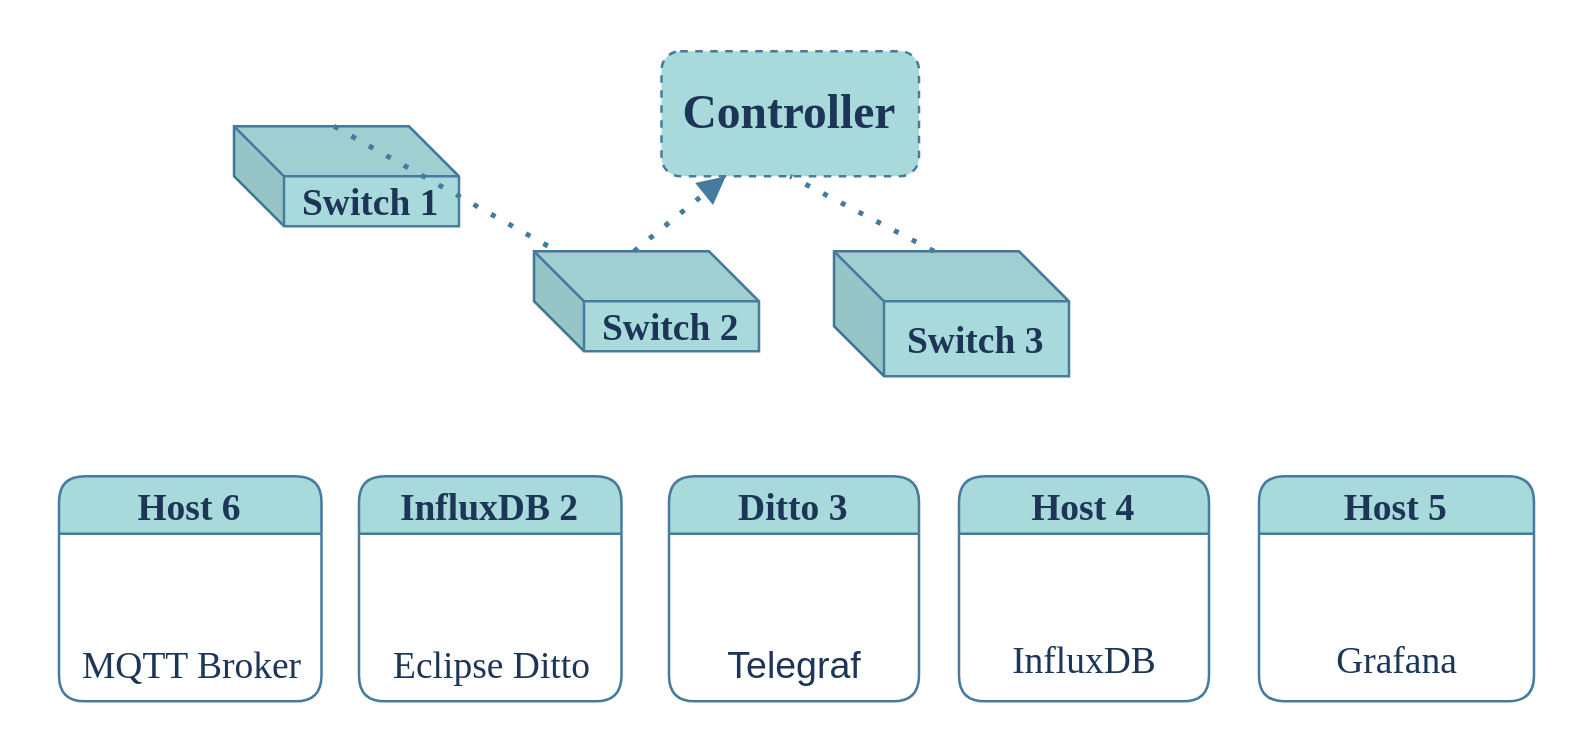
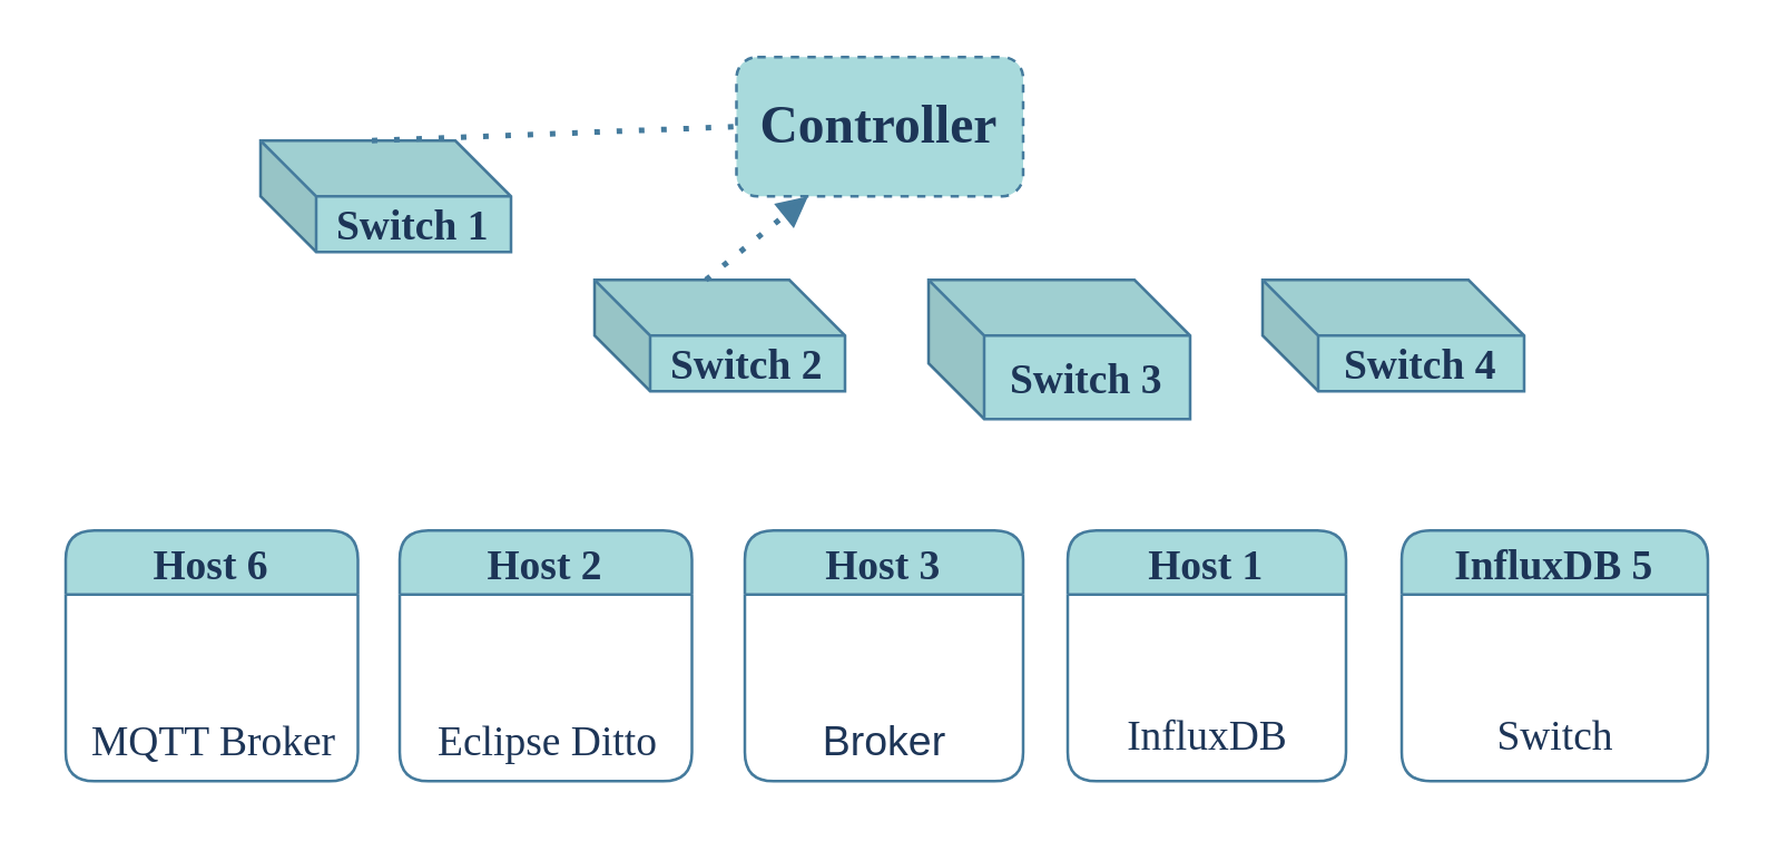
- <mxCell id="22" value="" style="endArrow=none;dashed=1;html=1;dashPattern=1 3;strokeWidth=2;rounded=1;exitX=0;exitY=0;exitDx=40;exitDy=0;exitPerimeter=0;labelBackgroundColor=none;strokeColor=#457B9D;fontColor=default;" parent="1" source="18" target="19" edge="1"><mxGeometry width="50" height="50" relative="1" as="geometry"><mxPoint x="173" y="60" as="sourcePoint" /><mxPoint x="323" y="-30" as="targetPoint" /></mxGeometry></mxCell>
+ <mxCell id="22" value="" style="endArrow=none;dashed=1;html=1;dashPattern=1 3;strokeWidth=2;rounded=1;entryX=0;entryY=0.5;entryDx=0;entryDy=0;exitX=0;exitY=0;exitDx=40;exitDy=0;exitPerimeter=0;labelBackgroundColor=none;strokeColor=#457B9D;fontColor=default;" parent="1" source="18" target="5" edge="1"><mxGeometry width="50" height="50" relative="1" as="geometry"><mxPoint x="173" y="60" as="sourcePoint" /><mxPoint x="323" y="-30" as="targetPoint" /></mxGeometry></mxCell>
- <mxCell id="24" value="" style="endArrow=none;dashed=1;html=1;dashPattern=1 3;strokeWidth=2;rounded=1;entryX=0.5;entryY=1;entryDx=0;entryDy=0;exitX=0;exitY=0;exitDx=40;exitDy=0;exitPerimeter=0;labelBackgroundColor=none;strokeColor=#457B9D;fontColor=default;" parent="1" source="20" target="5" edge="1"><mxGeometry width="50" height="50" relative="1" as="geometry"><mxPoint x="452" y="70" as="sourcePoint" /><mxPoint x="513" y="-30" as="targetPoint" /></mxGeometry></mxCell>
+ <mxCell id="21" value="&lt;font face=&quot;Times New Roman&quot; style=&quot;font-size: 15px;&quot;&gt;&lt;b&gt;Switch 4&lt;/b&gt;&lt;/font&gt;" style="shape=cube;whiteSpace=wrap;html=1;boundedLbl=1;backgroundOutline=1;darkOpacity=0.05;darkOpacity2=0.1;labelBackgroundColor=none;fillColor=#A8DADC;strokeColor=#457B9D;fontColor=#1D3557;rounded=1;" parent="1" vertex="1"><mxGeometry x="453" y="100" width="94" height="40" as="geometry" /></mxCell>
- <mxCell id="6" value="InfluxDB 2" style="swimlane;startSize=23;labelBackgroundColor=none;fillColor=#A8DADC;strokeColor=#457B9D;fontColor=#1D3557;fontSize=15;fontFamily=Times New Roman;rounded=1;" parent="1" vertex="1"><mxGeometry x="143" y="190" width="105" height="90" as="geometry" /></mxCell>
+ <mxCell id="6" value="Host 2" style="swimlane;startSize=23;labelBackgroundColor=none;fillColor=#A8DADC;strokeColor=#457B9D;fontColor=#1D3557;fontSize=15;fontFamily=Times New Roman;rounded=1;" parent="1" vertex="1"><mxGeometry x="143" y="190" width="105" height="90" as="geometry" /></mxCell>
- <mxCell id="9" value="Ditto 3" style="swimlane;startSize=23;labelBackgroundColor=none;fillColor=#A8DADC;strokeColor=#457B9D;fontColor=#1D3557;fontSize=15;fontFamily=Times New Roman;rounded=1;" parent="1" vertex="1"><mxGeometry x="267" y="190" width="100" height="90" as="geometry" /></mxCell>
+ <mxCell id="9" value="Host 3" style="swimlane;startSize=23;labelBackgroundColor=none;fillColor=#A8DADC;strokeColor=#457B9D;fontColor=#1D3557;fontSize=15;fontFamily=Times New Roman;rounded=1;" parent="1" vertex="1"><mxGeometry x="267" y="190" width="100" height="90" as="geometry" /></mxCell>
- <mxCell id="12" value="Host 4" style="swimlane;startSize=23;labelBackgroundColor=none;fillColor=#A8DADC;strokeColor=#457B9D;fontColor=#1D3557;fontSize=15;fontFamily=Times New Roman;rounded=1;" parent="1" vertex="1"><mxGeometry x="383" y="190" width="100" height="90" as="geometry" /></mxCell>
+ <mxCell id="12" value="Host 1" style="swimlane;startSize=23;labelBackgroundColor=none;fillColor=#A8DADC;strokeColor=#457B9D;fontColor=#1D3557;fontSize=15;fontFamily=Times New Roman;rounded=1;" parent="1" vertex="1"><mxGeometry x="383" y="190" width="100" height="90" as="geometry" /></mxCell>
- <mxCell id="15" value="Host 5" style="swimlane;startSize=23;labelBackgroundColor=none;fillColor=#A8DADC;strokeColor=#457B9D;fontColor=#1D3557;fontSize=15;fontFamily=Times New Roman;rounded=1;" parent="1" vertex="1"><mxGeometry x="503" y="190" width="110" height="90" as="geometry" /></mxCell>
+ <mxCell id="15" value="InfluxDB 5" style="swimlane;startSize=23;labelBackgroundColor=none;fillColor=#A8DADC;strokeColor=#457B9D;fontColor=#1D3557;fontSize=15;fontFamily=Times New Roman;rounded=1;" parent="1" vertex="1"><mxGeometry x="503" y="190" width="110" height="90" as="geometry" /></mxCell>
- <mxCell id="16" value="&lt;font face=&quot;Times New Roman&quot; style=&quot;font-size: 15px;&quot;&gt;Grafana&lt;/font&gt;" style="text;html=1;align=center;verticalAlign=middle;resizable=0;points=[];autosize=1;strokeColor=none;fillColor=none;labelBackgroundColor=none;fontColor=#1D3557;rounded=1;" parent="15" vertex="1"><mxGeometry x="20" y="58" width="70" height="30" as="geometry" /></mxCell>
+ <mxCell id="16" value="&lt;font face=&quot;Times New Roman&quot; style=&quot;font-size: 15px;&quot;&gt;Switch&lt;/font&gt;" style="text;html=1;align=center;verticalAlign=middle;resizable=0;points=[];autosize=1;strokeColor=none;fillColor=none;labelBackgroundColor=none;fontColor=#1D3557;rounded=1;" parent="15" vertex="1"><mxGeometry x="20" y="58" width="70" height="30" as="geometry" /></mxCell>
- <mxCell id="10" value="&lt;font style=&quot;font-size: 15px;&quot;&gt;Telegraf&lt;/font&gt;" style="text;html=1;align=center;verticalAlign=middle;resizable=0;points=[];autosize=1;strokeColor=none;fillColor=none;labelBackgroundColor=none;fontColor=#1D3557;rounded=1;" parent="9" vertex="1"><mxGeometry x="10" y="60" width="80" height="30" as="geometry" /></mxCell>
+ <mxCell id="10" value="&lt;font style=&quot;font-size: 15px;&quot;&gt;Broker&lt;/font&gt;" style="text;html=1;align=center;verticalAlign=middle;resizable=0;points=[];autosize=1;strokeColor=none;fillColor=none;labelBackgroundColor=none;fontColor=#1D3557;rounded=1;" parent="9" vertex="1"><mxGeometry x="10" y="60" width="80" height="30" as="geometry" /></mxCell>
